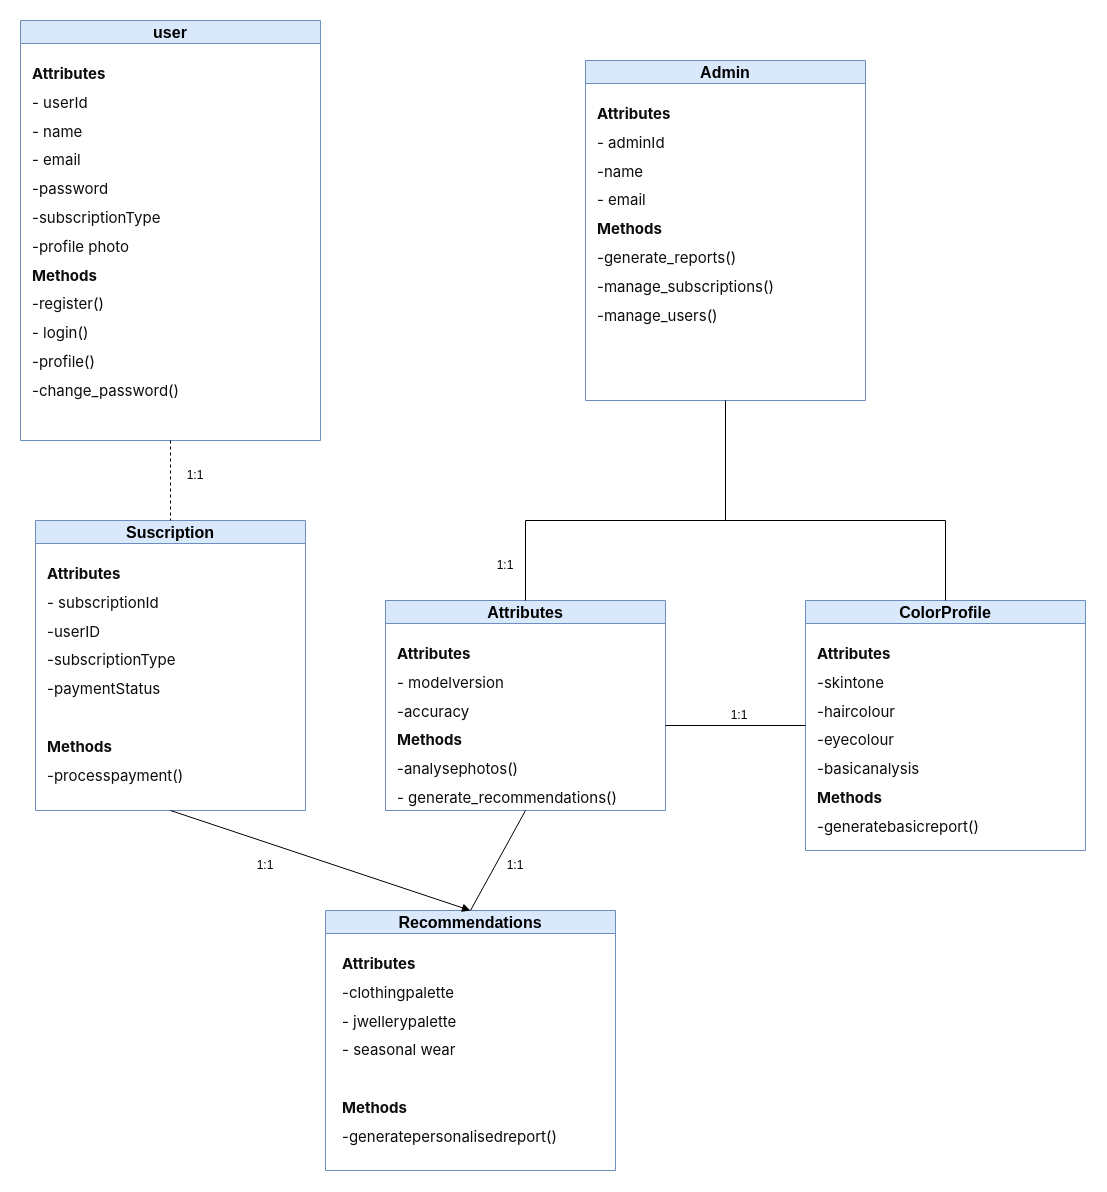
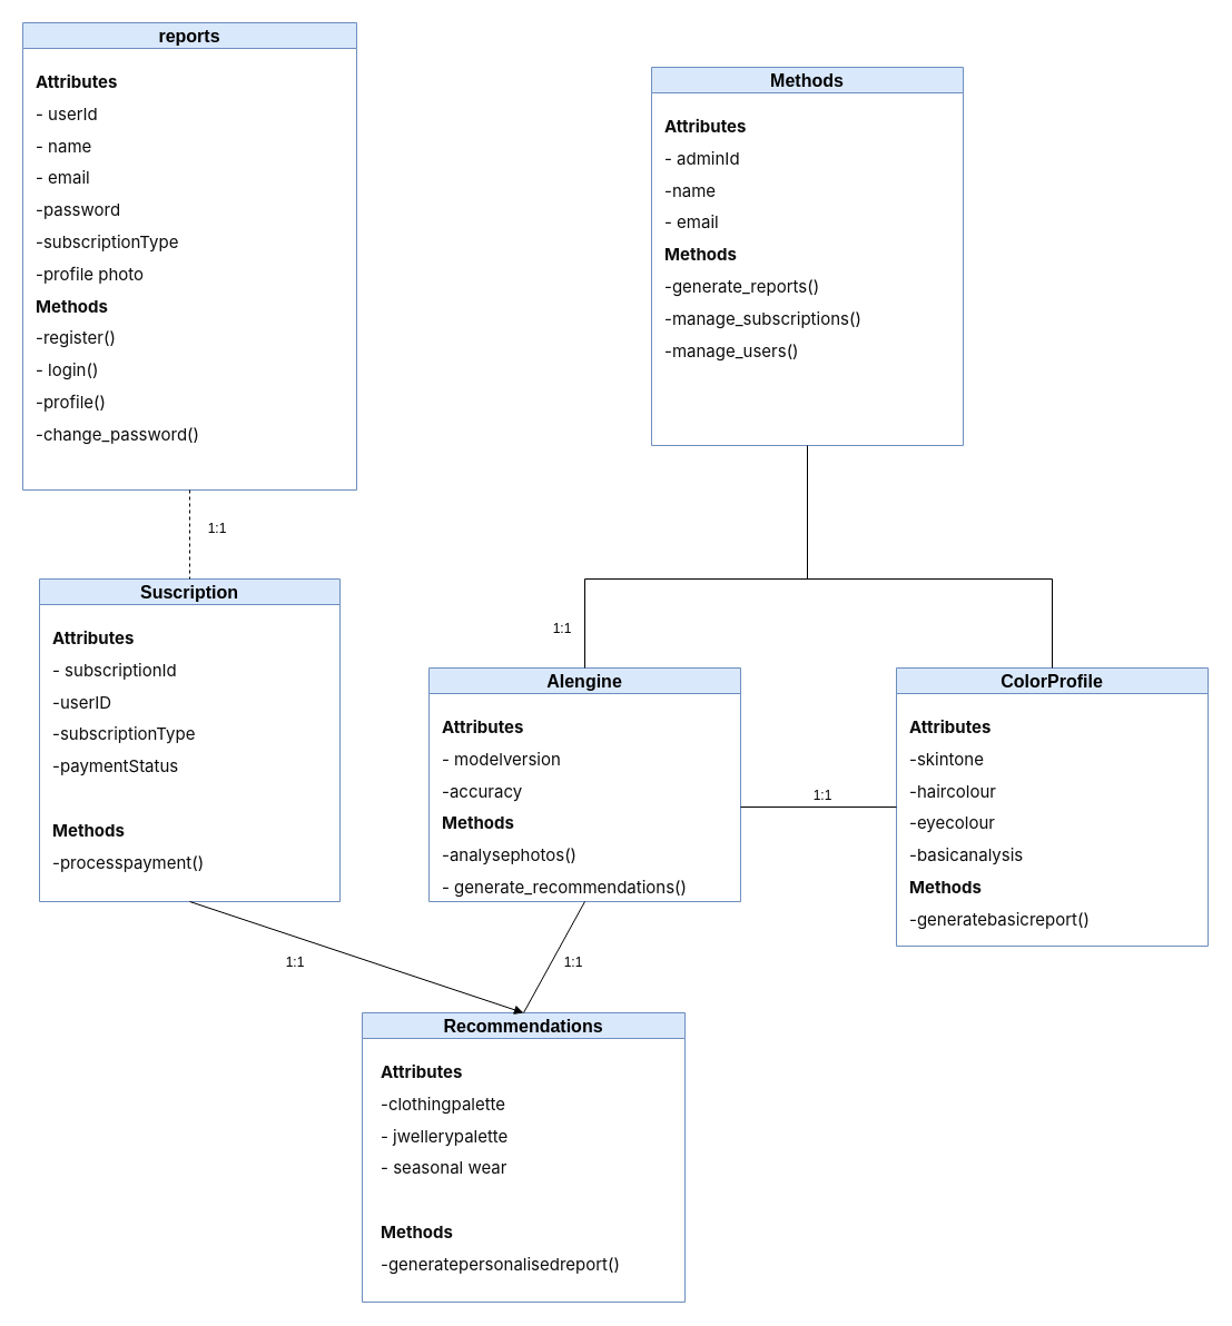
- <mxCell id="2" value="&lt;font style=&quot;font-size: 16px;&quot;&gt;user&lt;/font&gt;" style="swimlane;whiteSpace=wrap;html=1;fillColor=#dae8fc;strokeColor=#6c8ebf;" parent="1" vertex="1"><mxGeometry x="20" y="20" width="300" height="420" as="geometry" /></mxCell>
+ <mxCell id="2" value="&lt;font style=&quot;font-size: 16px;&quot;&gt;reports&lt;/font&gt;" style="swimlane;whiteSpace=wrap;html=1;fillColor=#dae8fc;strokeColor=#6c8ebf;" parent="1" vertex="1"><mxGeometry x="20" y="20" width="300" height="420" as="geometry" /></mxCell>
- <mxCell id="4" value="&lt;font size=&quot;3&quot;&gt;Admin&lt;/font&gt;" style="swimlane;whiteSpace=wrap;html=1;fillColor=#dae8fc;strokeColor=#6c8ebf;" parent="1" vertex="1"><mxGeometry x="585" y="60" width="280" height="340" as="geometry" /></mxCell>
+ <mxCell id="4" value="&lt;font size=&quot;3&quot;&gt;Methods&lt;/font&gt;" style="swimlane;whiteSpace=wrap;html=1;fillColor=#dae8fc;strokeColor=#6c8ebf;" parent="1" vertex="1"><mxGeometry x="585" y="60" width="280" height="340" as="geometry" /></mxCell>
- <mxCell id="8" value="&lt;font size=&quot;3&quot;&gt;Attributes&lt;/font&gt;" style="swimlane;whiteSpace=wrap;html=1;fillColor=#dae8fc;strokeColor=#6c8ebf;" parent="1" vertex="1"><mxGeometry x="385" y="600" width="280" height="210" as="geometry" /></mxCell>
+ <mxCell id="8" value="&lt;font size=&quot;3&quot;&gt;AIengine&lt;/font&gt;" style="swimlane;whiteSpace=wrap;html=1;fillColor=#dae8fc;strokeColor=#6c8ebf;" parent="1" vertex="1"><mxGeometry x="385" y="600" width="280" height="210" as="geometry" /></mxCell>
